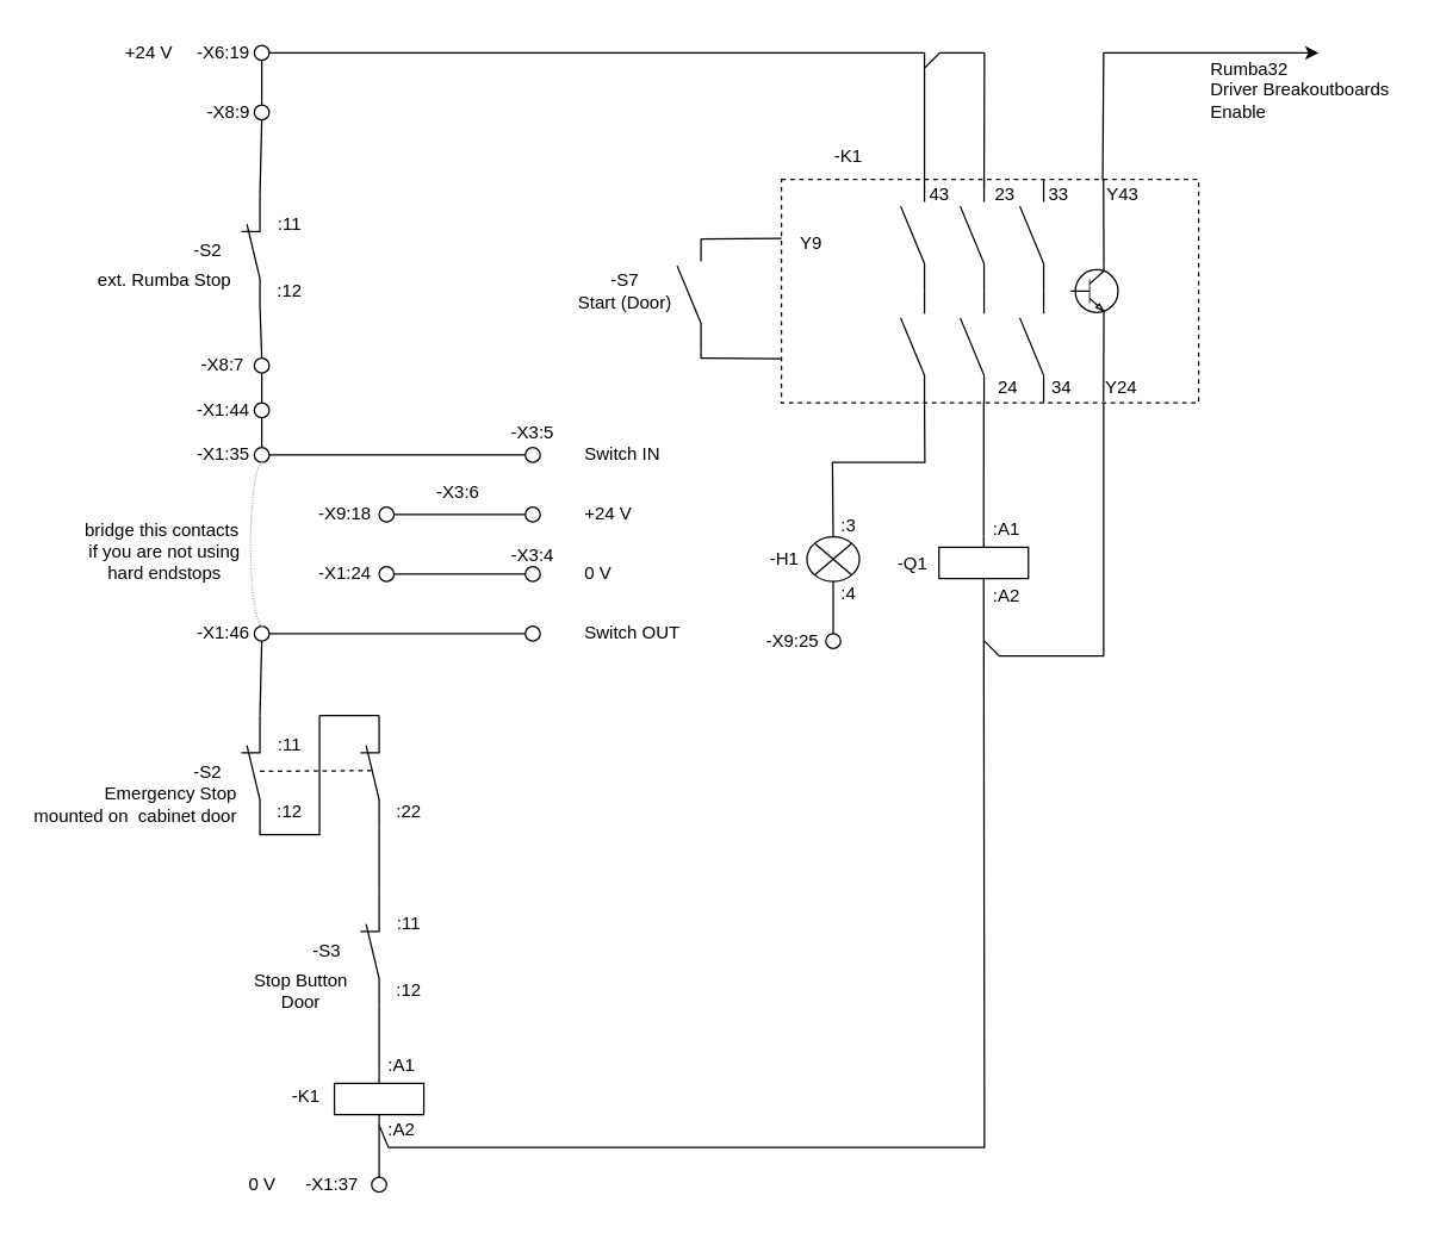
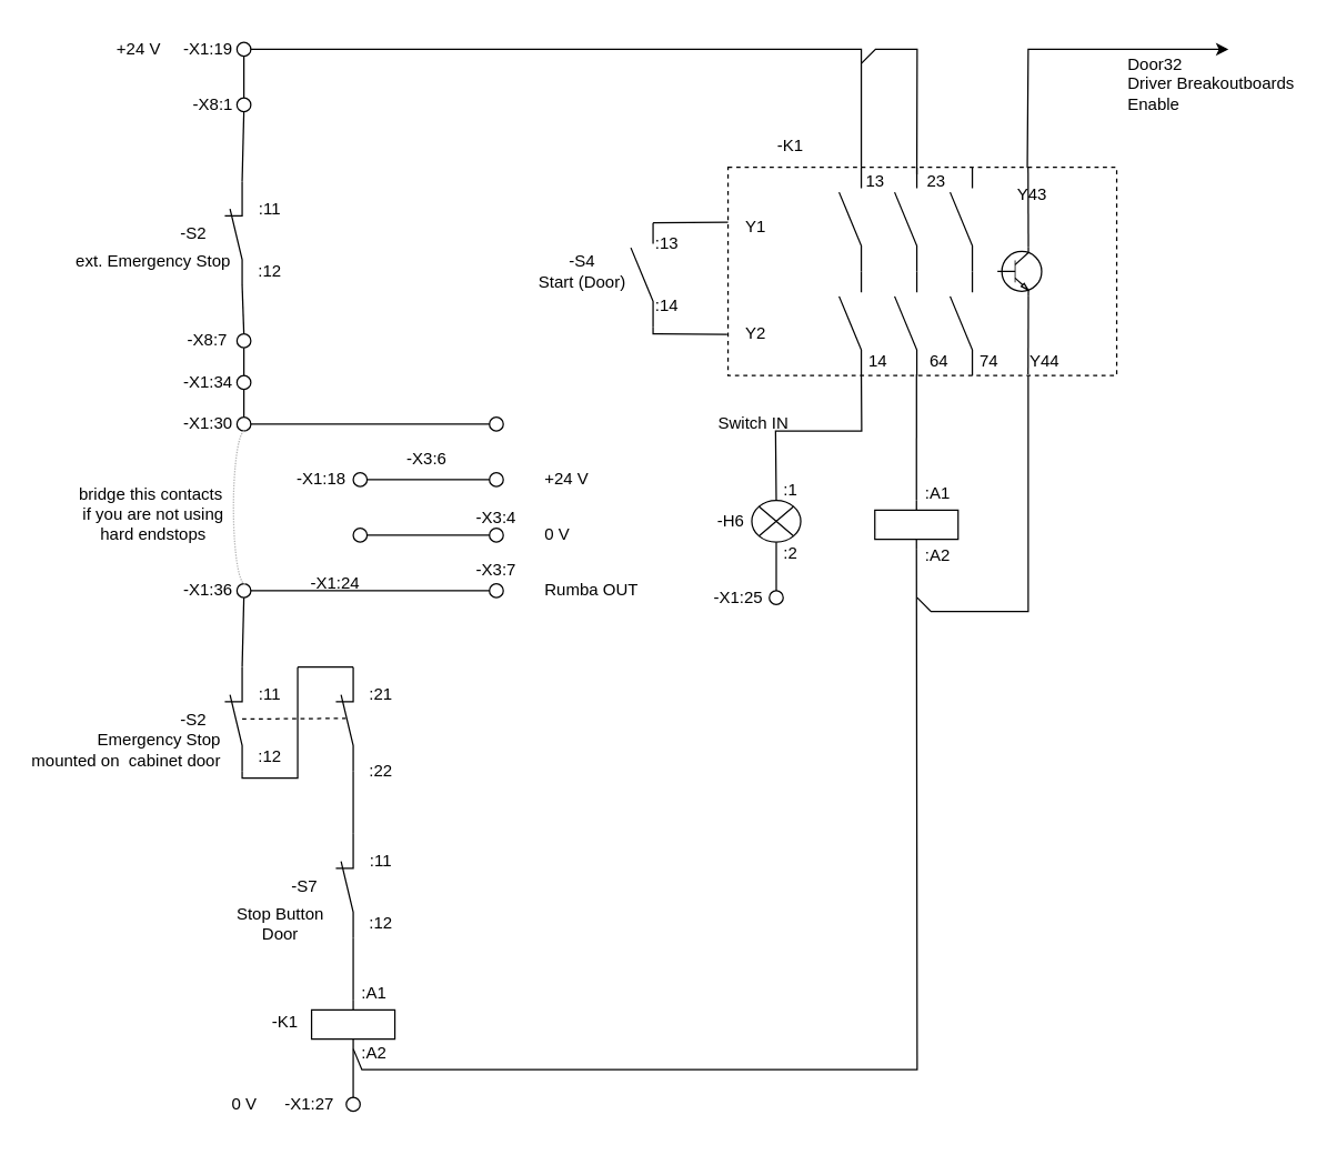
- <mxCell id="4" value="&lt;font style=&quot;font-size: 12px;&quot; face=&quot;Helvetica&quot;&gt;-X6:19&lt;/font&gt;" style="text;html=1;strokeColor=none;fillColor=none;align=center;verticalAlign=middle;whiteSpace=wrap;rounded=0;" parent="1" vertex="1"><mxGeometry x="117.5" y="20" width="62.5" height="30" as="geometry" /></mxCell>
+ <mxCell id="4" value="&lt;font style=&quot;font-size: 12px;&quot; face=&quot;Helvetica&quot;&gt;-X1:19&lt;/font&gt;" style="text;html=1;strokeColor=none;fillColor=none;align=center;verticalAlign=middle;whiteSpace=wrap;rounded=0;" parent="1" vertex="1"><mxGeometry x="117.5" y="20" width="62.5" height="30" as="geometry" /></mxCell>
- <mxCell id="111" value="Rumba32&amp;nbsp;&lt;br&gt;Driver Breakoutboards Enable" style="text;html=1;strokeColor=none;fillColor=none;align=left;verticalAlign=middle;whiteSpace=wrap;rounded=0;" parent="1" vertex="1"><mxGeometry x="810" y="40" width="130" height="40" as="geometry" /></mxCell>
+ <mxCell id="111" value="Door32&amp;nbsp;&lt;br&gt;Driver Breakoutboards Enable" style="text;html=1;strokeColor=none;fillColor=none;align=left;verticalAlign=middle;whiteSpace=wrap;rounded=0;" parent="1" vertex="1"><mxGeometry x="810" y="40" width="130" height="40" as="geometry" /></mxCell>
- <mxCell id="7" value="&lt;font style=&quot;font-size: 12px;&quot; face=&quot;Helvetica&quot;&gt;-X8:9&lt;/font&gt;" style="text;html=1;strokeColor=none;fillColor=none;align=center;verticalAlign=middle;whiteSpace=wrap;rounded=0;" parent="1" vertex="1"><mxGeometry x="133.75" y="60" width="37.5" height="30" as="geometry" /></mxCell>
+ <mxCell id="7" value="&lt;font style=&quot;font-size: 12px;&quot; face=&quot;Helvetica&quot;&gt;-X8:1&lt;/font&gt;" style="text;html=1;strokeColor=none;fillColor=none;align=center;verticalAlign=middle;whiteSpace=wrap;rounded=0;" parent="1" vertex="1"><mxGeometry x="133.75" y="60" width="37.5" height="30" as="geometry" /></mxCell>
- <mxCell id="34" value="43" style="text;html=1;strokeColor=none;fillColor=none;align=center;verticalAlign=middle;whiteSpace=wrap;rounded=0;" parent="1" vertex="1"><mxGeometry x="619.75" y="120" width="20" height="20" as="geometry" /></mxCell>
+ <mxCell id="34" value="13" style="text;html=1;strokeColor=none;fillColor=none;align=center;verticalAlign=middle;whiteSpace=wrap;rounded=0;" parent="1" vertex="1"><mxGeometry x="619.75" y="120" width="20" height="20" as="geometry" /></mxCell>
- <mxCell id="36" value="33" style="text;html=1;strokeColor=none;fillColor=none;align=center;verticalAlign=middle;whiteSpace=wrap;rounded=0;" parent="1" vertex="1"><mxGeometry x="699.75" y="120" width="20" height="20" as="geometry" /></mxCell>
- <mxCell id="37" value="Y43" style="text;html=1;strokeColor=none;fillColor=none;align=center;verticalAlign=middle;whiteSpace=wrap;rounded=0;" parent="1" vertex="1"><mxGeometry x="742.75" y="120" width="20" height="20" as="geometry" /></mxCell>
+ <mxCell id="37" value="Y43" style="text;html=1;strokeColor=none;fillColor=none;align=center;verticalAlign=middle;whiteSpace=wrap;rounded=0;" parent="1" vertex="1"><mxGeometry x="732.75" y="130" width="20" height="20" as="geometry" /></mxCell>
- <mxCell id="43" value="Y9" style="text;html=1;strokeColor=none;fillColor=none;align=center;verticalAlign=middle;whiteSpace=wrap;rounded=0;" parent="1" vertex="1"><mxGeometry x="533.75" y="152.5" width="20" height="20" as="geometry" /></mxCell>
+ <mxCell id="43" value="Y1" style="text;html=1;strokeColor=none;fillColor=none;align=center;verticalAlign=middle;whiteSpace=wrap;rounded=0;" parent="1" vertex="1"><mxGeometry x="533.75" y="152.5" width="20" height="20" as="geometry" /></mxCell>
+ <mxCell id="78" value=":13" style="text;html=1;strokeColor=none;fillColor=none;align=center;verticalAlign=middle;whiteSpace=wrap;rounded=0;" parent="1" vertex="1"><mxGeometry x="469.75" y="165" width="20" height="20" as="geometry" /></mxCell>
- <mxCell id="15" value="&lt;font face=&quot;Helvetica&quot;&gt;ext. Rumba Stop&lt;/font&gt;" style="text;html=1;strokeColor=none;fillColor=none;align=center;verticalAlign=middle;whiteSpace=wrap;rounded=0;" parent="1" vertex="1"><mxGeometry x="40" y="172.5" width="140" height="30" as="geometry" /></mxCell>
+ <mxCell id="15" value="&lt;font face=&quot;Helvetica&quot;&gt;ext. Emergency Stop&lt;/font&gt;" style="text;html=1;strokeColor=none;fillColor=none;align=center;verticalAlign=middle;whiteSpace=wrap;rounded=0;" parent="1" vertex="1"><mxGeometry x="40" y="172.5" width="140" height="30" as="geometry" /></mxCell>
- <mxCell id="47" value="&lt;font face=&quot;Helvetica&quot;&gt;-S7&lt;br&gt;Start (Door)&lt;br&gt;&lt;/font&gt;" style="text;html=1;strokeColor=none;fillColor=none;align=center;verticalAlign=middle;whiteSpace=wrap;rounded=0;" parent="1" vertex="1"><mxGeometry x="373.75" y="180" width="90" height="30" as="geometry" /></mxCell>
+ <mxCell id="47" value="&lt;font face=&quot;Helvetica&quot;&gt;-S4&lt;br&gt;Start (Door)&lt;br&gt;&lt;/font&gt;" style="text;html=1;strokeColor=none;fillColor=none;align=center;verticalAlign=middle;whiteSpace=wrap;rounded=0;" parent="1" vertex="1"><mxGeometry x="373.75" y="180" width="90" height="30" as="geometry" /></mxCell>
+ <mxCell id="79" value=":14" style="text;html=1;strokeColor=none;fillColor=none;align=center;verticalAlign=middle;whiteSpace=wrap;rounded=0;" parent="1" vertex="1"><mxGeometry x="469.75" y="210" width="20" height="20" as="geometry" /></mxCell>
+ <mxCell id="44" value="Y2" style="text;html=1;strokeColor=none;fillColor=none;align=center;verticalAlign=middle;whiteSpace=wrap;rounded=0;" parent="1" vertex="1"><mxGeometry x="533.75" y="230" width="20" height="20" as="geometry" /></mxCell>
+ <mxCell id="38" value="14" style="text;html=1;strokeColor=none;fillColor=none;align=center;verticalAlign=middle;whiteSpace=wrap;rounded=0;" parent="1" vertex="1"><mxGeometry x="621.75" y="250" width="20" height="20" as="geometry" /></mxCell>
- <mxCell id="39" value="24" style="text;html=1;strokeColor=none;fillColor=none;align=center;verticalAlign=middle;whiteSpace=wrap;rounded=0;" parent="1" vertex="1"><mxGeometry x="665.75" y="250" width="20" height="20" as="geometry" /></mxCell>
+ <mxCell id="39" value="64" style="text;html=1;strokeColor=none;fillColor=none;align=center;verticalAlign=middle;whiteSpace=wrap;rounded=0;" parent="1" vertex="1"><mxGeometry x="665.75" y="250" width="20" height="20" as="geometry" /></mxCell>
- <mxCell id="40" value="34" style="text;html=1;strokeColor=none;fillColor=none;align=center;verticalAlign=middle;whiteSpace=wrap;rounded=0;" parent="1" vertex="1"><mxGeometry x="701.75" y="250" width="20" height="20" as="geometry" /></mxCell>
+ <mxCell id="40" value="74" style="text;html=1;strokeColor=none;fillColor=none;align=center;verticalAlign=middle;whiteSpace=wrap;rounded=0;" parent="1" vertex="1"><mxGeometry x="701.75" y="250" width="20" height="20" as="geometry" /></mxCell>
- <mxCell id="41" value="Y24" style="text;html=1;strokeColor=none;fillColor=none;align=center;verticalAlign=middle;whiteSpace=wrap;rounded=0;" parent="1" vertex="1"><mxGeometry x="741.75" y="250" width="20" height="20" as="geometry" /></mxCell>
+ <mxCell id="41" value="Y44" style="text;html=1;strokeColor=none;fillColor=none;align=center;verticalAlign=middle;whiteSpace=wrap;rounded=0;" parent="1" vertex="1"><mxGeometry x="741.75" y="250" width="20" height="20" as="geometry" /></mxCell>
- <mxCell id="17" value="&lt;font style=&quot;font-size: 12px;&quot; face=&quot;Helvetica&quot;&gt;-X1:44&lt;/font&gt;" style="text;html=1;strokeColor=none;fillColor=none;align=center;verticalAlign=middle;whiteSpace=wrap;rounded=0;" parent="1" vertex="1"><mxGeometry x="117.5" y="260" width="62.5" height="30" as="geometry" /></mxCell>
+ <mxCell id="17" value="&lt;font style=&quot;font-size: 12px;&quot; face=&quot;Helvetica&quot;&gt;-X1:34&lt;/font&gt;" style="text;html=1;strokeColor=none;fillColor=none;align=center;verticalAlign=middle;whiteSpace=wrap;rounded=0;" parent="1" vertex="1"><mxGeometry x="117.5" y="260" width="62.5" height="30" as="geometry" /></mxCell>
- <mxCell id="92" value="&lt;font style=&quot;font-size: 12px;&quot; face=&quot;Helvetica&quot;&gt;-X3:5&lt;/font&gt;" style="text;html=1;strokeColor=none;fillColor=none;align=center;verticalAlign=middle;whiteSpace=wrap;rounded=0;" parent="1" vertex="1"><mxGeometry x="340" y="280" width="33.75" height="20" as="geometry" /></mxCell>
- <mxCell id="21" value="&lt;font style=&quot;font-size: 12px;&quot; face=&quot;Helvetica&quot;&gt;-X1:35&lt;/font&gt;" style="text;html=1;strokeColor=none;fillColor=none;align=center;verticalAlign=middle;whiteSpace=wrap;rounded=0;" parent="1" vertex="1"><mxGeometry x="117.5" y="290" width="62.5" height="30" as="geometry" /></mxCell>
+ <mxCell id="21" value="&lt;font style=&quot;font-size: 12px;&quot; face=&quot;Helvetica&quot;&gt;-X1:30&lt;/font&gt;" style="text;html=1;strokeColor=none;fillColor=none;align=center;verticalAlign=middle;whiteSpace=wrap;rounded=0;" parent="1" vertex="1"><mxGeometry x="117.5" y="290" width="62.5" height="30" as="geometry" /></mxCell>
- <mxCell id="106" value="&lt;font style=&quot;font-size: 12px;&quot; face=&quot;Helvetica&quot;&gt;Switch IN&lt;/font&gt;" style="text;html=1;strokeColor=none;fillColor=none;align=left;verticalAlign=middle;whiteSpace=wrap;rounded=0;" parent="1" vertex="1"><mxGeometry x="390" y="295" width="120" height="20" as="geometry" /></mxCell>
+ <mxCell id="106" value="&lt;font style=&quot;font-size: 12px;&quot; face=&quot;Helvetica&quot;&gt;Switch IN&lt;/font&gt;" style="text;html=1;strokeColor=none;fillColor=none;align=left;verticalAlign=middle;whiteSpace=wrap;rounded=0;" parent="1" vertex="1"><mxGeometry x="515" y="295" width="120" height="20" as="geometry" /></mxCell>
- <mxCell id="94" value="&lt;font style=&quot;font-size: 12px;&quot; face=&quot;Helvetica&quot;&gt;-X9:18&lt;/font&gt;" style="text;html=1;strokeColor=none;fillColor=none;align=center;verticalAlign=middle;whiteSpace=wrap;rounded=0;" parent="1" vertex="1"><mxGeometry x="207.5" y="335" width="46.25" height="20" as="geometry" /></mxCell>
+ <mxCell id="94" value="&lt;font style=&quot;font-size: 12px;&quot; face=&quot;Helvetica&quot;&gt;-X1:18&lt;/font&gt;" style="text;html=1;strokeColor=none;fillColor=none;align=center;verticalAlign=middle;whiteSpace=wrap;rounded=0;" parent="1" vertex="1"><mxGeometry x="207.5" y="335" width="46.25" height="20" as="geometry" /></mxCell>
- <mxCell id="115" value=":3" style="text;html=1;strokeColor=none;fillColor=none;align=center;verticalAlign=middle;whiteSpace=wrap;rounded=0;" vertex="1" parent="1"><mxGeometry x="553.75" y="342.5" width="30" height="20" as="geometry" /></mxCell>
+ <mxCell id="115" value=":1" style="text;html=1;strokeColor=none;fillColor=none;align=center;verticalAlign=middle;whiteSpace=wrap;rounded=0;" vertex="1" parent="1"><mxGeometry x="553.75" y="342.5" width="30" height="20" as="geometry" /></mxCell>
- <mxCell id="117" value="&lt;font face=&quot;Helvetica&quot;&gt;-H1&lt;/font&gt;" style="text;html=1;strokeColor=none;fillColor=none;align=center;verticalAlign=middle;whiteSpace=wrap;rounded=0;" vertex="1" parent="1"><mxGeometry x="510.87" y="360" width="30" height="30" as="geometry" /></mxCell>
+ <mxCell id="117" value="&lt;font face=&quot;Helvetica&quot;&gt;-H6&lt;/font&gt;" style="text;html=1;strokeColor=none;fillColor=none;align=center;verticalAlign=middle;whiteSpace=wrap;rounded=0;" vertex="1" parent="1"><mxGeometry x="510.87" y="360" width="30" height="30" as="geometry" /></mxCell>
- <mxCell id="84" value="&lt;font face=&quot;Helvetica&quot;&gt;-Q1&lt;/font&gt;" style="text;html=1;strokeColor=none;fillColor=none;align=center;verticalAlign=middle;whiteSpace=wrap;rounded=0;" parent="1" vertex="1"><mxGeometry x="596.75" y="362.5" width="30" height="30" as="geometry" /></mxCell>
- <mxCell id="95" value="&lt;font style=&quot;font-size: 12px;&quot; face=&quot;Helvetica&quot;&gt;-X1:24&lt;/font&gt;" style="text;html=1;strokeColor=none;fillColor=none;align=center;verticalAlign=middle;whiteSpace=wrap;rounded=0;" parent="1" vertex="1"><mxGeometry x="207.5" y="375" width="46.25" height="20" as="geometry" /></mxCell>
+ <mxCell id="95" value="&lt;font style=&quot;font-size: 12px;&quot; face=&quot;Helvetica&quot;&gt;-X1:24&lt;/font&gt;" style="text;html=1;strokeColor=none;fillColor=none;align=center;verticalAlign=middle;whiteSpace=wrap;rounded=0;" parent="1" vertex="1"><mxGeometry x="217.5" y="410" width="46.25" height="20" as="geometry" /></mxCell>
- <mxCell id="116" value=":4" style="text;html=1;strokeColor=none;fillColor=none;align=center;verticalAlign=middle;whiteSpace=wrap;rounded=0;" vertex="1" parent="1"><mxGeometry x="553.75" y="387.5" width="30" height="20" as="geometry" /></mxCell>
+ <mxCell id="116" value=":2" style="text;html=1;strokeColor=none;fillColor=none;align=center;verticalAlign=middle;whiteSpace=wrap;rounded=0;" vertex="1" parent="1"><mxGeometry x="553.75" y="387.5" width="30" height="20" as="geometry" /></mxCell>
+ <mxCell id="102" value="&lt;font style=&quot;font-size: 12px;&quot; face=&quot;Helvetica&quot;&gt;-X3:7&lt;/font&gt;" style="text;html=1;strokeColor=none;fillColor=none;align=center;verticalAlign=middle;whiteSpace=wrap;rounded=0;" parent="1" vertex="1"><mxGeometry x="339.99" y="400" width="33.75" height="20" as="geometry" /></mxCell>
- <mxCell id="19" value="&lt;font style=&quot;font-size: 12px;&quot; face=&quot;Helvetica&quot;&gt;-X1:46&lt;/font&gt;" style="text;html=1;strokeColor=none;fillColor=none;align=center;verticalAlign=middle;whiteSpace=wrap;rounded=0;" parent="1" vertex="1"><mxGeometry x="117.5" y="410" width="62.5" height="30" as="geometry" /></mxCell>
+ <mxCell id="19" value="&lt;font style=&quot;font-size: 12px;&quot; face=&quot;Helvetica&quot;&gt;-X1:36&lt;/font&gt;" style="text;html=1;strokeColor=none;fillColor=none;align=center;verticalAlign=middle;whiteSpace=wrap;rounded=0;" parent="1" vertex="1"><mxGeometry x="117.5" y="410" width="62.5" height="30" as="geometry" /></mxCell>
- <mxCell id="109" value="&lt;font style=&quot;font-size: 12px;&quot; face=&quot;Helvetica&quot;&gt;Switch OUT&lt;/font&gt;" style="text;html=1;strokeColor=none;fillColor=none;align=left;verticalAlign=middle;whiteSpace=wrap;rounded=0;" parent="1" vertex="1"><mxGeometry x="390" y="415" width="120" height="20" as="geometry" /></mxCell>
+ <mxCell id="109" value="&lt;font style=&quot;font-size: 12px;&quot; face=&quot;Helvetica&quot;&gt;Rumba OUT&lt;/font&gt;" style="text;html=1;strokeColor=none;fillColor=none;align=left;verticalAlign=middle;whiteSpace=wrap;rounded=0;" parent="1" vertex="1"><mxGeometry x="390" y="415" width="120" height="20" as="geometry" /></mxCell>
- <mxCell id="112" value="&lt;font style=&quot;font-size: 12px;&quot; face=&quot;Helvetica&quot;&gt;-X9:25&lt;/font&gt;" style="text;html=1;strokeColor=none;fillColor=none;align=center;verticalAlign=middle;whiteSpace=wrap;rounded=0;" vertex="1" parent="1"><mxGeometry x="500" y="415" width="62.5" height="30" as="geometry" /></mxCell>
+ <mxCell id="112" value="&lt;font style=&quot;font-size: 12px;&quot; face=&quot;Helvetica&quot;&gt;-X1:25&lt;/font&gt;" style="text;html=1;strokeColor=none;fillColor=none;align=center;verticalAlign=middle;whiteSpace=wrap;rounded=0;" vertex="1" parent="1"><mxGeometry x="500" y="415" width="62.5" height="30" as="geometry" /></mxCell>
+ <mxCell id="57" value=":21" style="text;html=1;strokeColor=none;fillColor=none;align=center;verticalAlign=middle;whiteSpace=wrap;rounded=0;" parent="1" vertex="1"><mxGeometry x="263.75" y="490" width="20" height="20" as="geometry" /></mxCell>
- <mxCell id="58" value=":22" style="text;html=1;strokeColor=none;fillColor=none;align=center;verticalAlign=middle;whiteSpace=wrap;rounded=0;" parent="1" vertex="1"><mxGeometry x="263.75" y="535" width="20" height="20" as="geometry" /></mxCell>
+ <mxCell id="58" value=":22" style="text;html=1;strokeColor=none;fillColor=none;align=center;verticalAlign=middle;whiteSpace=wrap;rounded=0;" parent="1" vertex="1"><mxGeometry x="263.75" y="545" width="20" height="20" as="geometry" /></mxCell>
- <mxCell id="60" value="&lt;font face=&quot;Helvetica&quot;&gt;-S3&lt;/font&gt;" style="text;html=1;strokeColor=none;fillColor=none;align=center;verticalAlign=middle;whiteSpace=wrap;rounded=0;" parent="1" vertex="1"><mxGeometry x="203.75" y="622.5" width="30" height="30" as="geometry" /></mxCell>
+ <mxCell id="60" value="&lt;font face=&quot;Helvetica&quot;&gt;-S7&lt;/font&gt;" style="text;html=1;strokeColor=none;fillColor=none;align=center;verticalAlign=middle;whiteSpace=wrap;rounded=0;" parent="1" vertex="1"><mxGeometry x="203.75" y="622.5" width="30" height="30" as="geometry" /></mxCell>
- <mxCell id="73" value="&lt;font style=&quot;font-size: 12px;&quot; face=&quot;Helvetica&quot;&gt;-X1:37&lt;/font&gt;" style="text;html=1;strokeColor=none;fillColor=none;align=center;verticalAlign=middle;whiteSpace=wrap;rounded=0;" parent="1" vertex="1"><mxGeometry x="191.25" y="780" width="62.5" height="30" as="geometry" /></mxCell>
+ <mxCell id="73" value="&lt;font style=&quot;font-size: 12px;&quot; face=&quot;Helvetica&quot;&gt;-X1:27&lt;/font&gt;" style="text;html=1;strokeColor=none;fillColor=none;align=center;verticalAlign=middle;whiteSpace=wrap;rounded=0;" parent="1" vertex="1"><mxGeometry x="191.25" y="780" width="62.5" height="30" as="geometry" /></mxCell>
